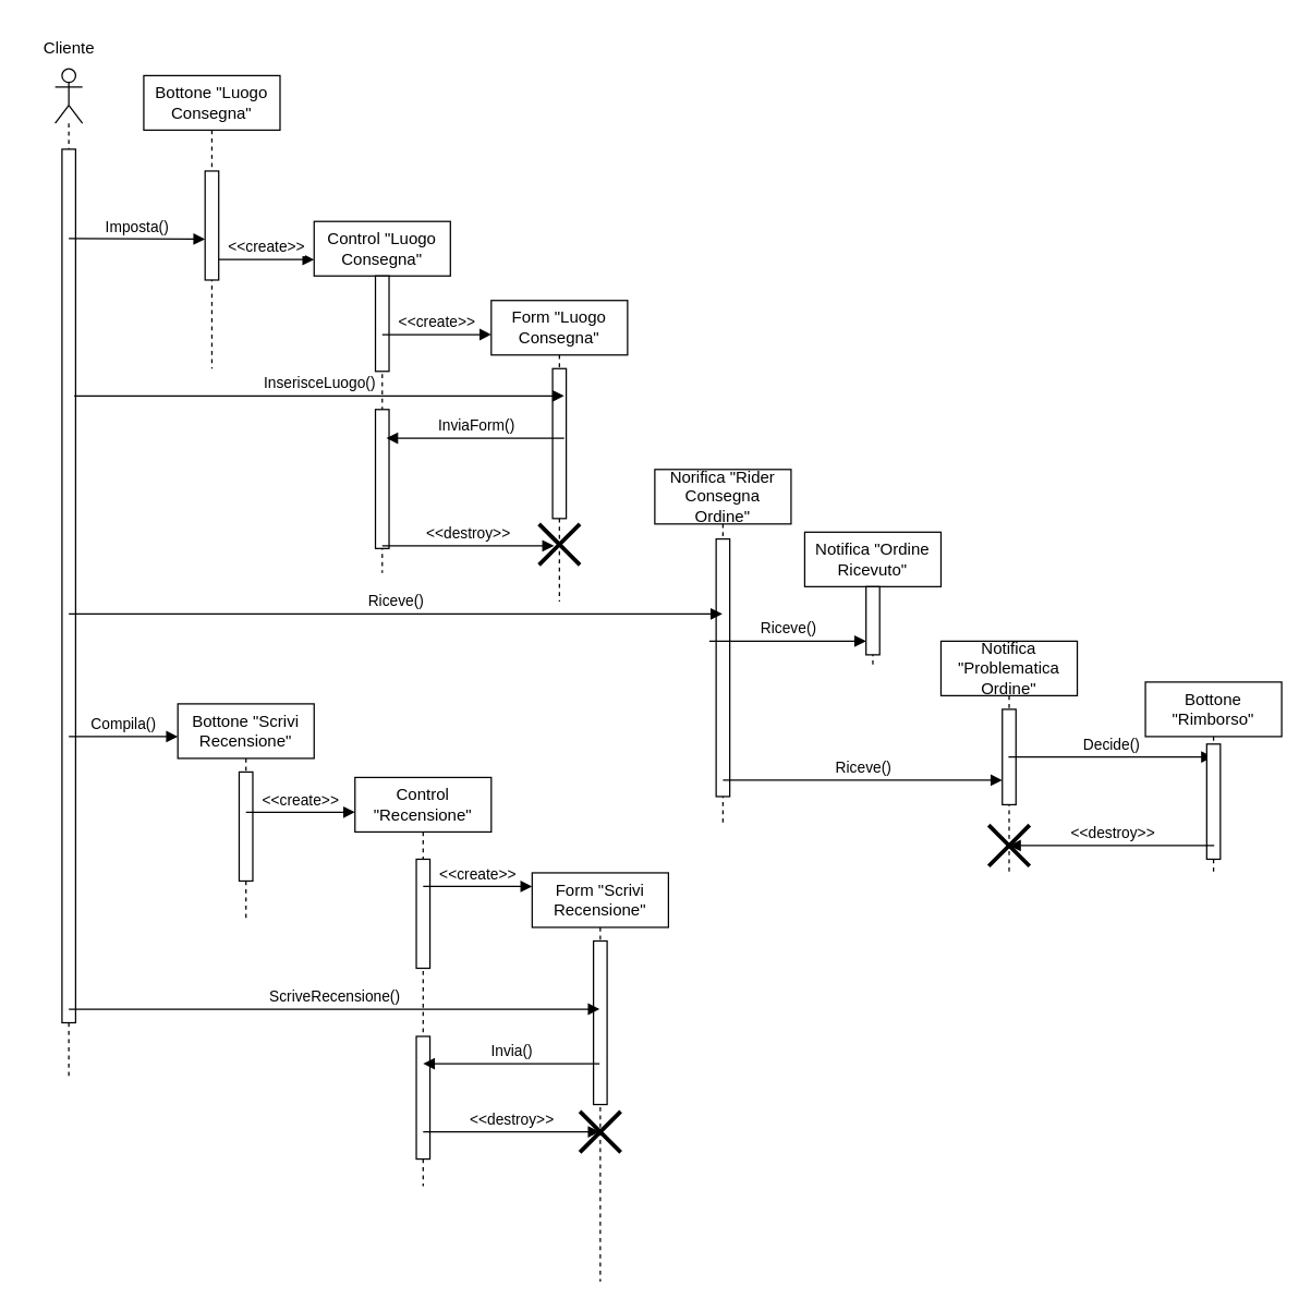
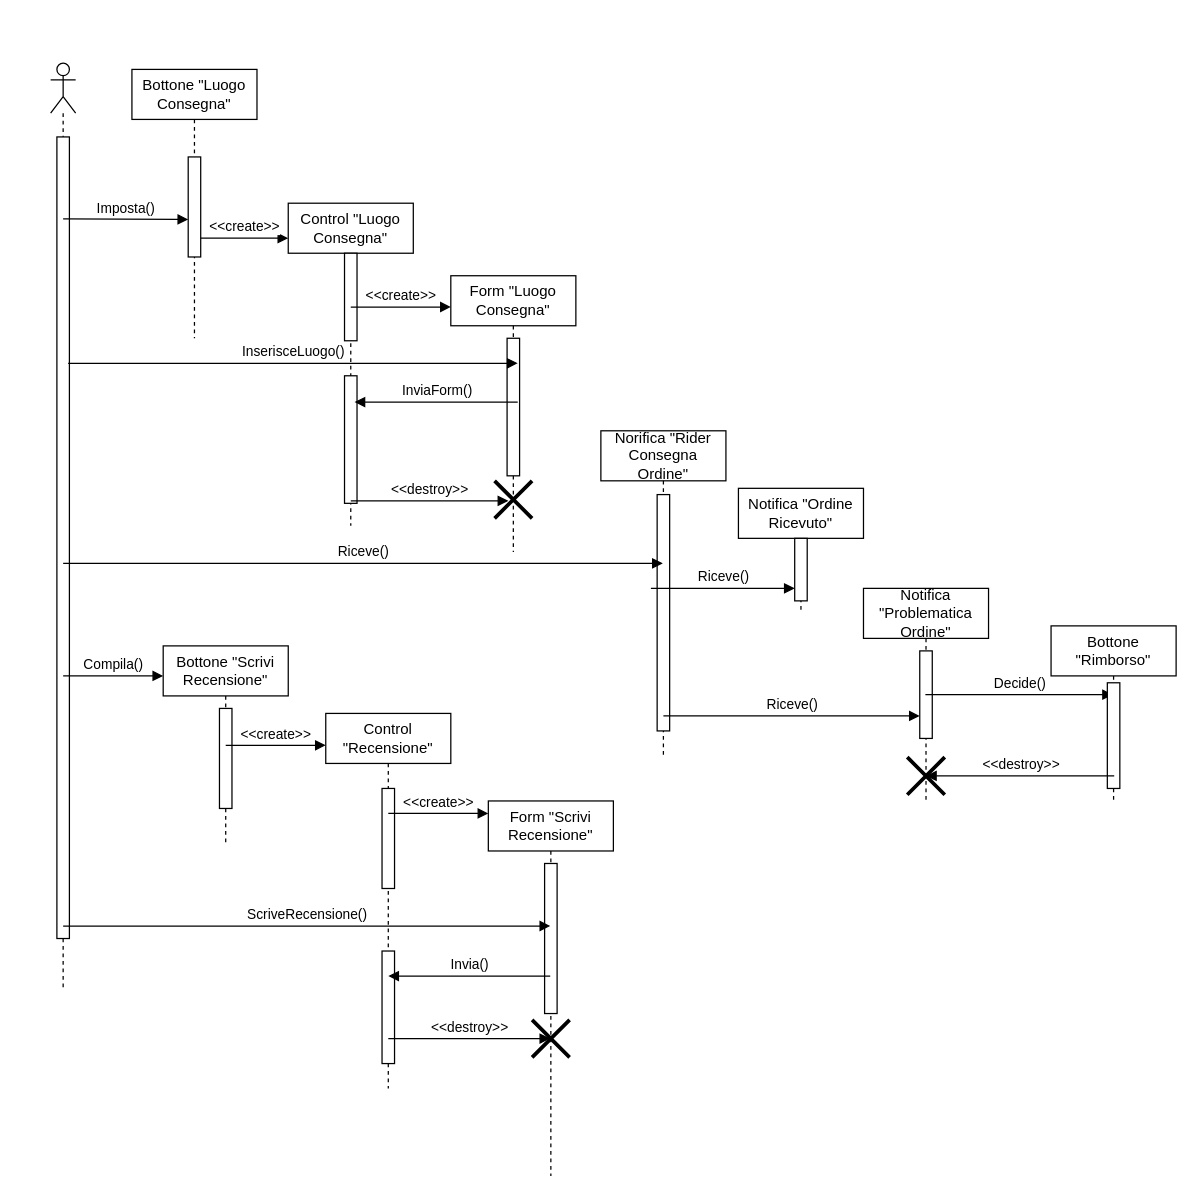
- <mxCell id="4" value="Cliente" style="text;html=1;align=center;verticalAlign=middle;resizable=0;points=[];autosize=1;strokeColor=none;fillColor=none;" parent="1" vertex="1"><mxGeometry x="20" y="20" width="60" height="30" as="geometry" /></mxCell>
